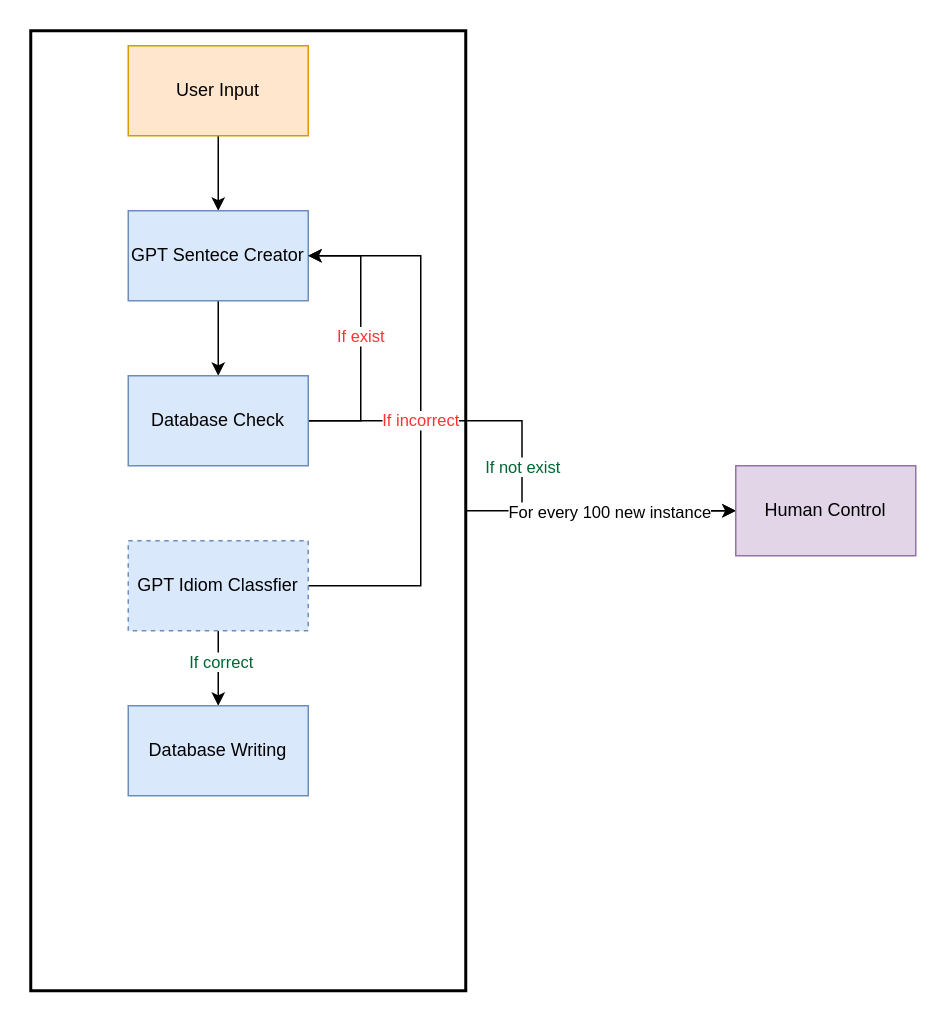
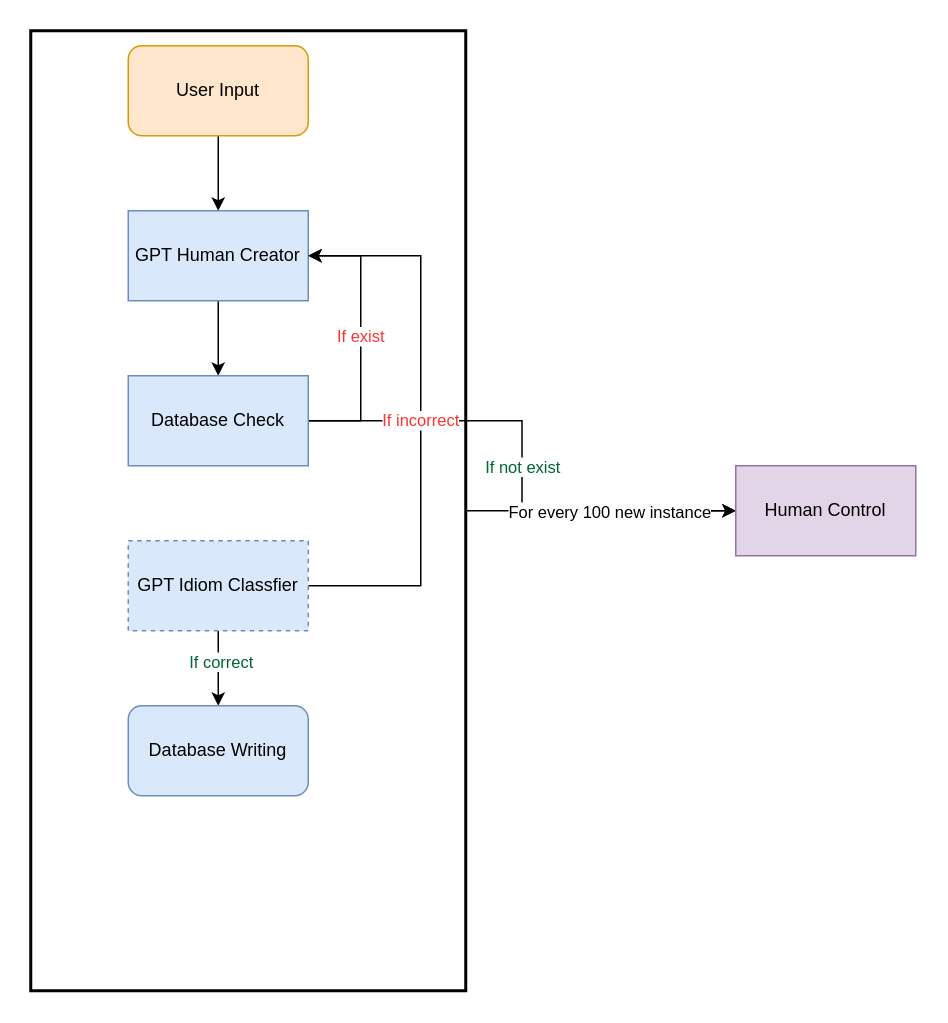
- <mxCell id="3" value="User Input" style="whiteSpace=wrap;html=1;fillColor=#ffe6cc;strokeColor=#d79b00;rounded=0;" vertex="1" parent="1"><mxGeometry x="85" y="30" width="120" height="60" as="geometry" /></mxCell>
+ <mxCell id="3" value="User Input" style="rounded=1;whiteSpace=wrap;html=1;fillColor=#ffe6cc;strokeColor=#d79b00;" vertex="1" parent="1"><mxGeometry x="85" y="30" width="120" height="60" as="geometry" /></mxCell>
- <mxCell id="5" value="GPT Sentece Creator" style="rounded=0;whiteSpace=wrap;html=1;fillColor=#dae8fc;strokeColor=#6c8ebf;" vertex="1" parent="1"><mxGeometry x="85" y="140" width="120" height="60" as="geometry" /></mxCell>
+ <mxCell id="5" value="GPT Human Creator" style="rounded=0;whiteSpace=wrap;html=1;fillColor=#dae8fc;strokeColor=#6c8ebf;" vertex="1" parent="1"><mxGeometry x="85" y="140" width="120" height="60" as="geometry" /></mxCell>
- <mxCell id="14" value="Database Writing" style="rounded=0;whiteSpace=wrap;html=1;fillColor=#dae8fc;strokeColor=#6c8ebf;" vertex="1" parent="1"><mxGeometry x="85" y="470" width="120" height="60" as="geometry" /></mxCell>
+ <mxCell id="14" value="Database Writing" style="whiteSpace=wrap;html=1;fillColor=#dae8fc;strokeColor=#6c8ebf;rounded=1;" vertex="1" parent="1"><mxGeometry x="85" y="470" width="120" height="60" as="geometry" /></mxCell>
